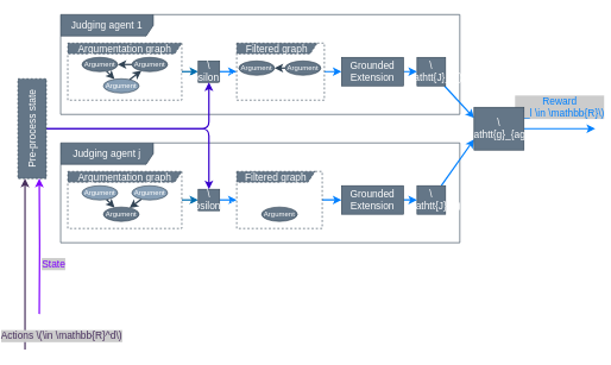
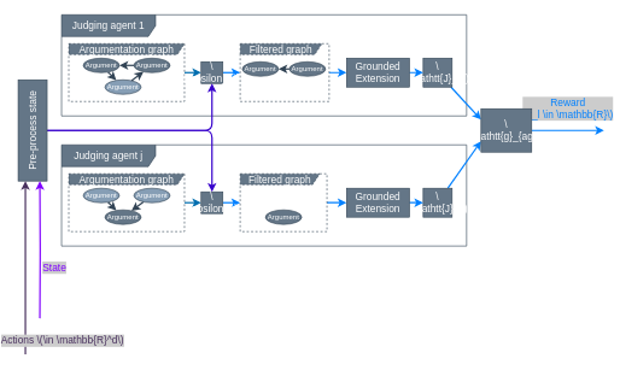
- <mxCell id="39" value="Pre-process state" style="rounded=0;whiteSpace=wrap;html=1;labelBackgroundColor=none;sketch=0;fontSize=14;fontColor=#ffffff;fillColor=#647687;gradientDirection=radial;strokeColor=#314354;horizontal=0;dashed=1;" vertex="1" parent="1"><mxGeometry y="110" width="40" height="140" as="geometry" x="20" /></mxCell>
+ <mxCell id="39" value="Pre-process state" style="rounded=0;whiteSpace=wrap;html=1;labelBackgroundColor=none;sketch=0;fontSize=14;fontColor=#ffffff;fillColor=#647687;gradientDirection=radial;strokeColor=#314354;horizontal=0;" vertex="1" parent="1"><mxGeometry y="110" width="40" height="140" as="geometry" x="20" /></mxCell>
